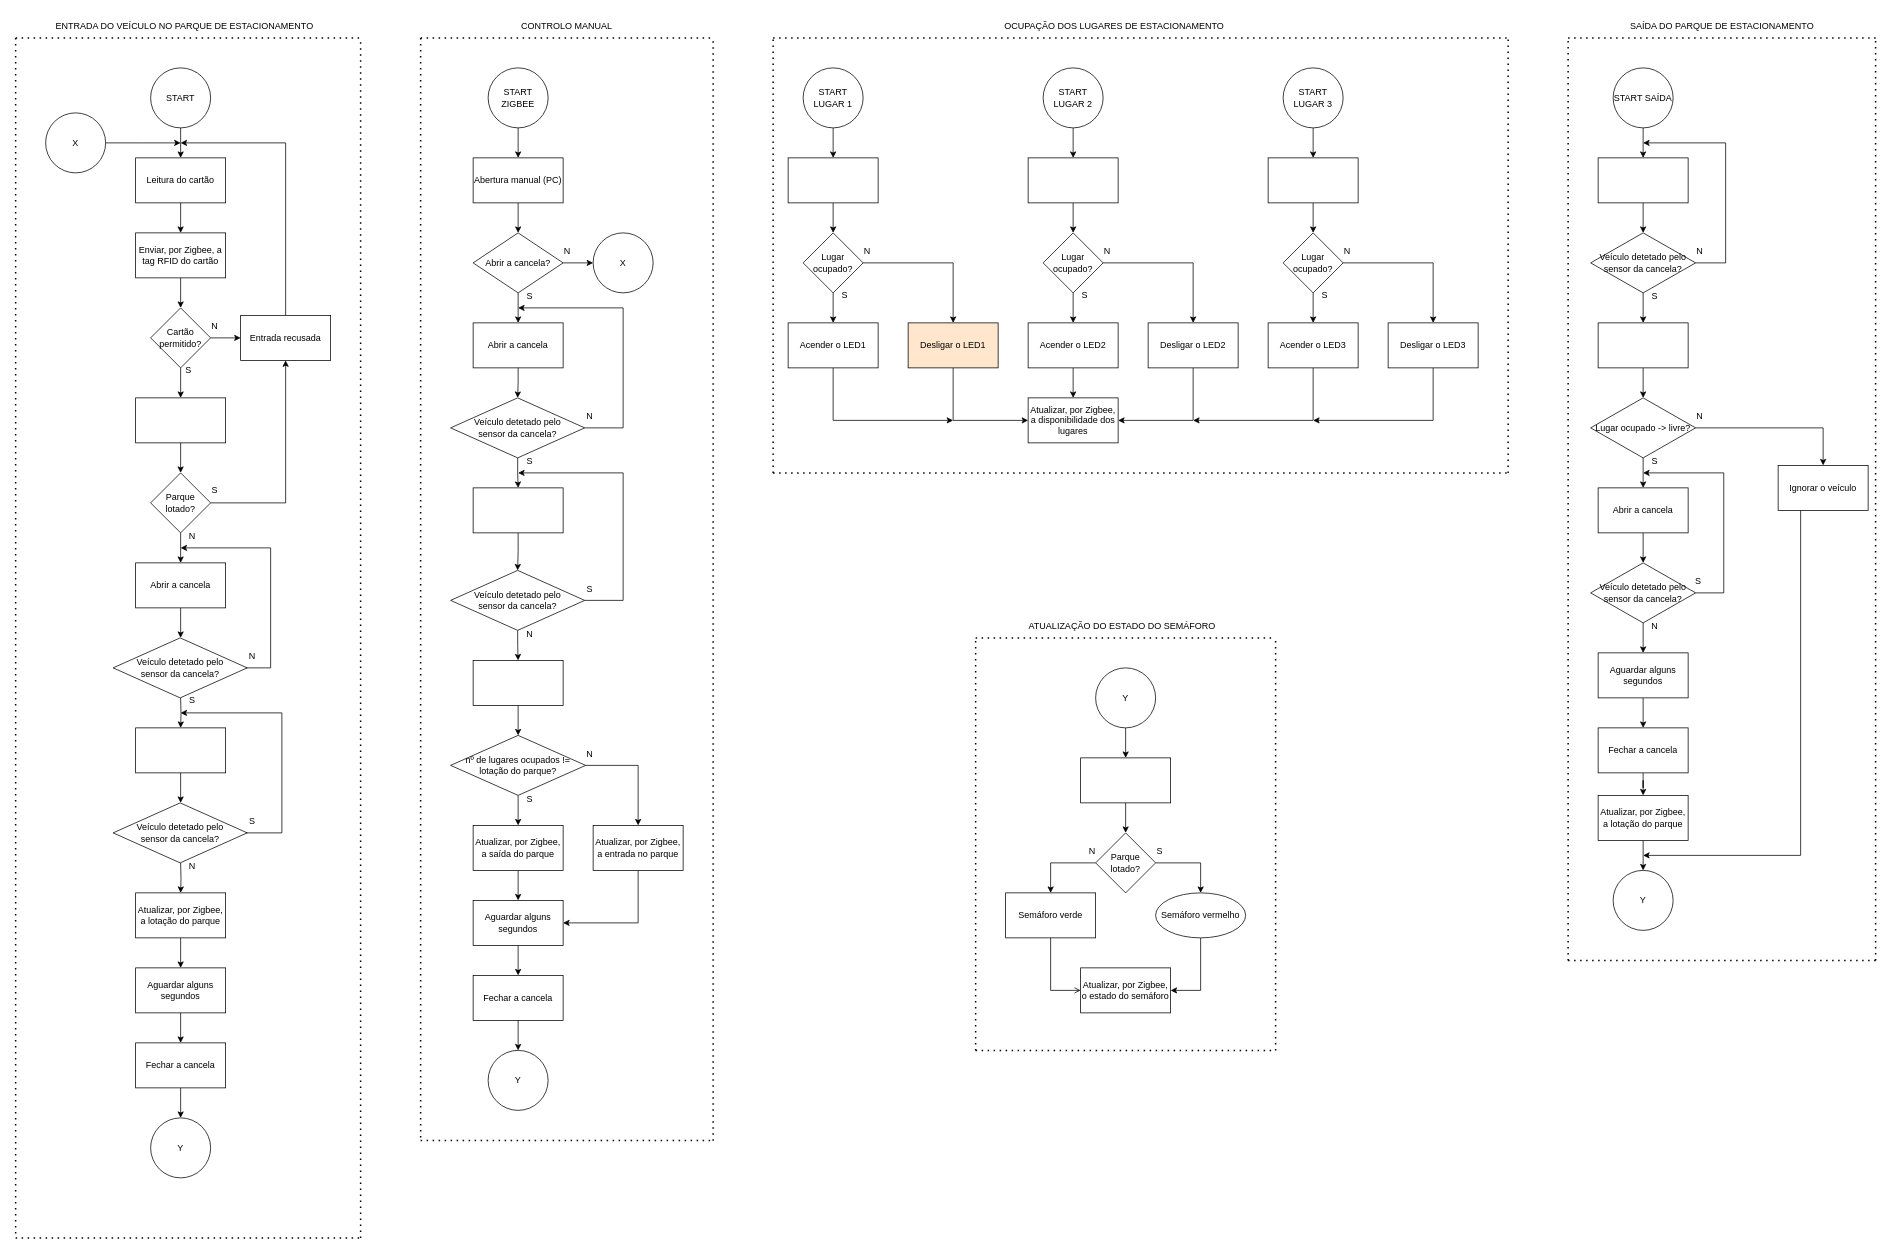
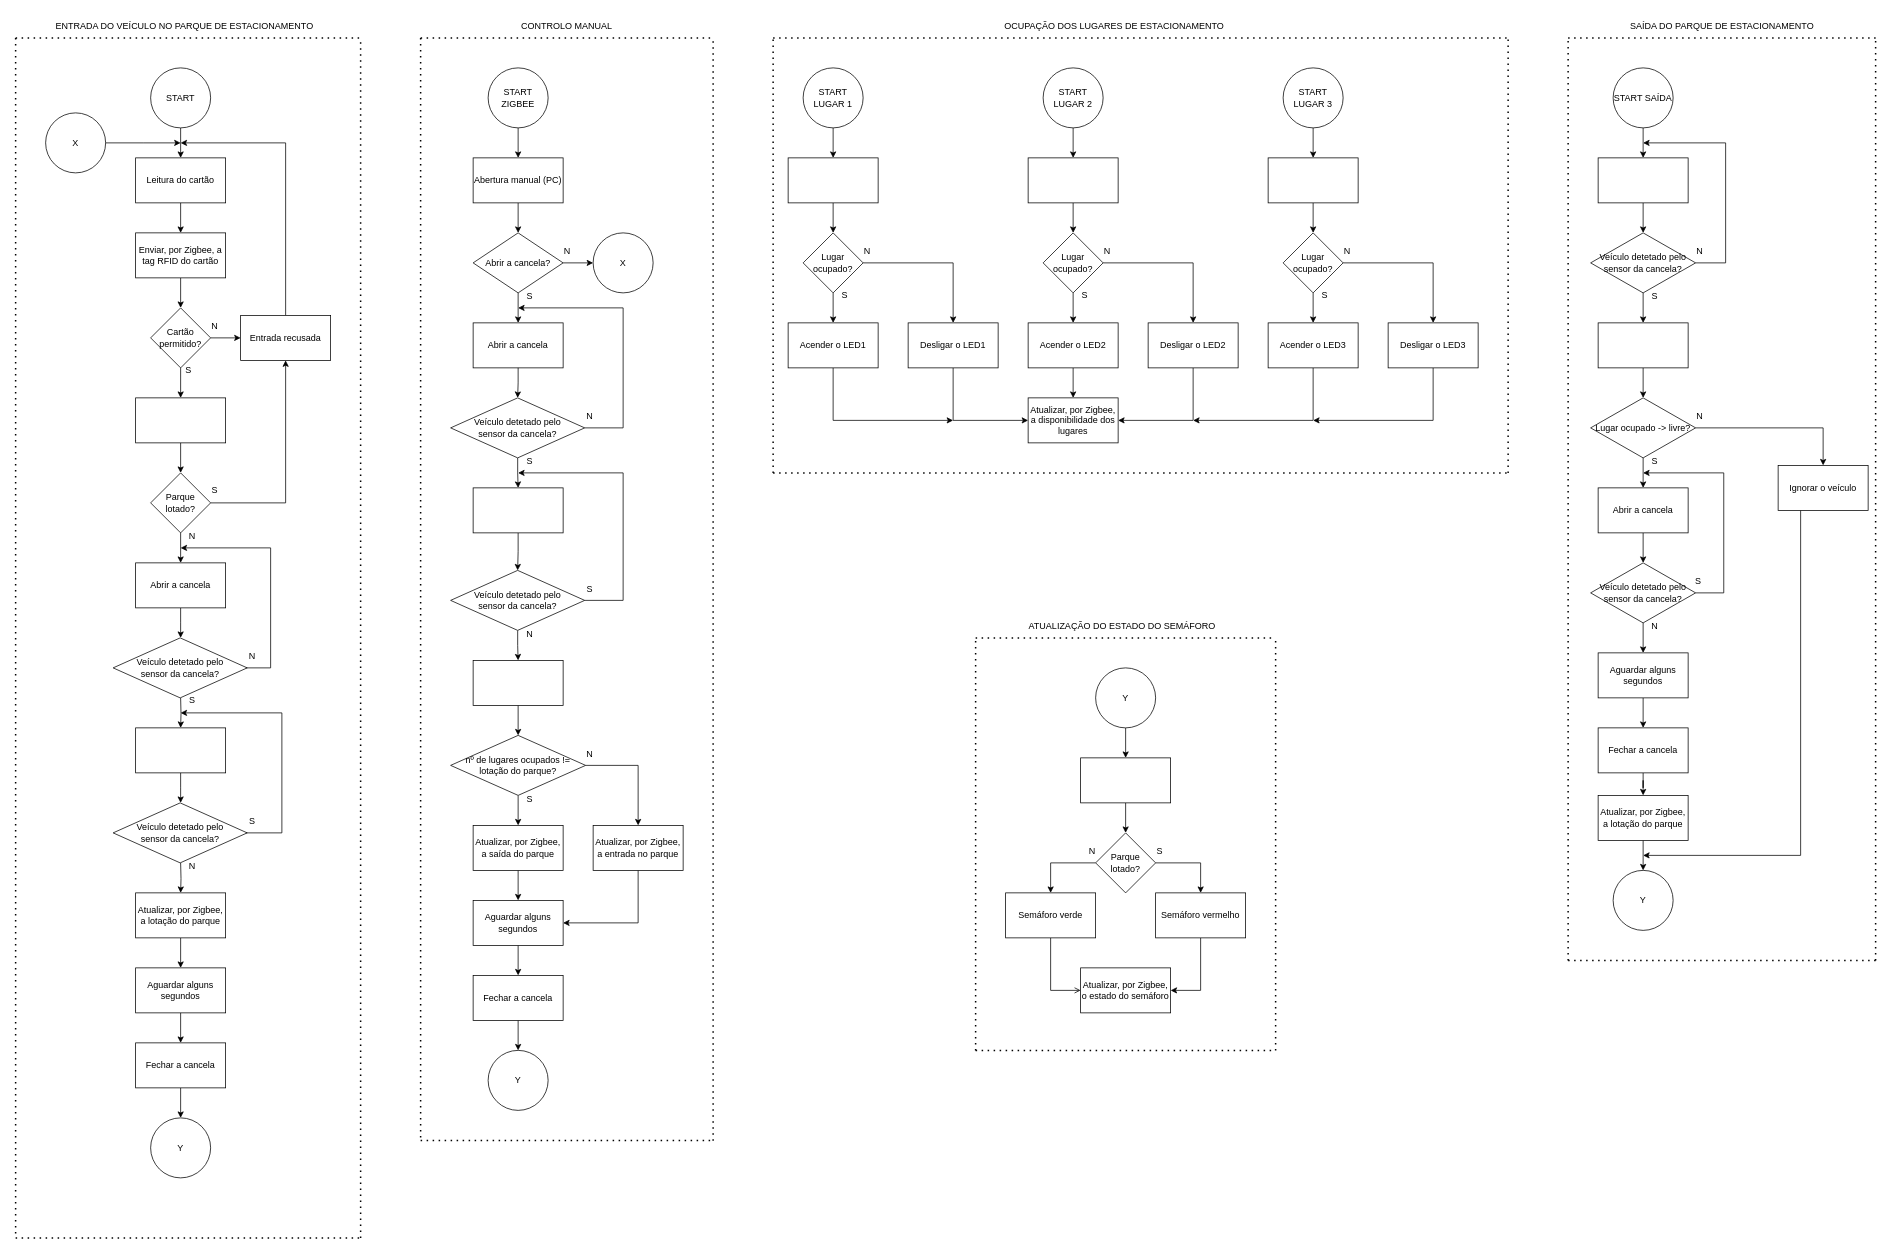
- <mxCell id="28" value="Desligar o LED1" style="rounded=0;whiteSpace=wrap;html=1;fillColor=#ffe6cc;" parent="1" vertex="1"><mxGeometry x="1210" y="430" width="120" height="60" as="geometry" /></mxCell>
+ <mxCell id="28" value="Desligar o LED1" style="rounded=0;whiteSpace=wrap;html=1;" parent="1" vertex="1"><mxGeometry x="1210" y="430" width="120" height="60" as="geometry" /></mxCell>
- <mxCell id="121" value="Semáforo vermelho" style="ellipse;whiteSpace=wrap;html=1;" parent="1" vertex="1"><mxGeometry x="1540" y="1190" width="120" height="60" as="geometry" /></mxCell>
+ <mxCell id="121" value="Semáforo vermelho" style="rounded=0;whiteSpace=wrap;html=1;" parent="1" vertex="1"><mxGeometry x="1540" y="1190" width="120" height="60" as="geometry" /></mxCell>
